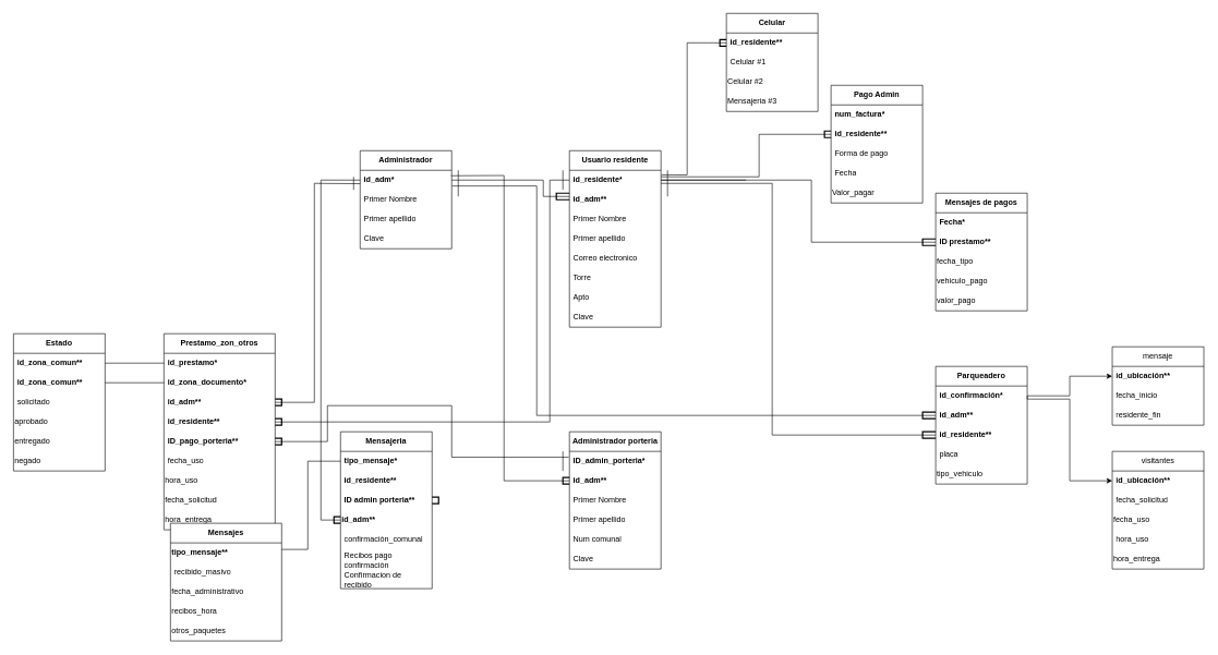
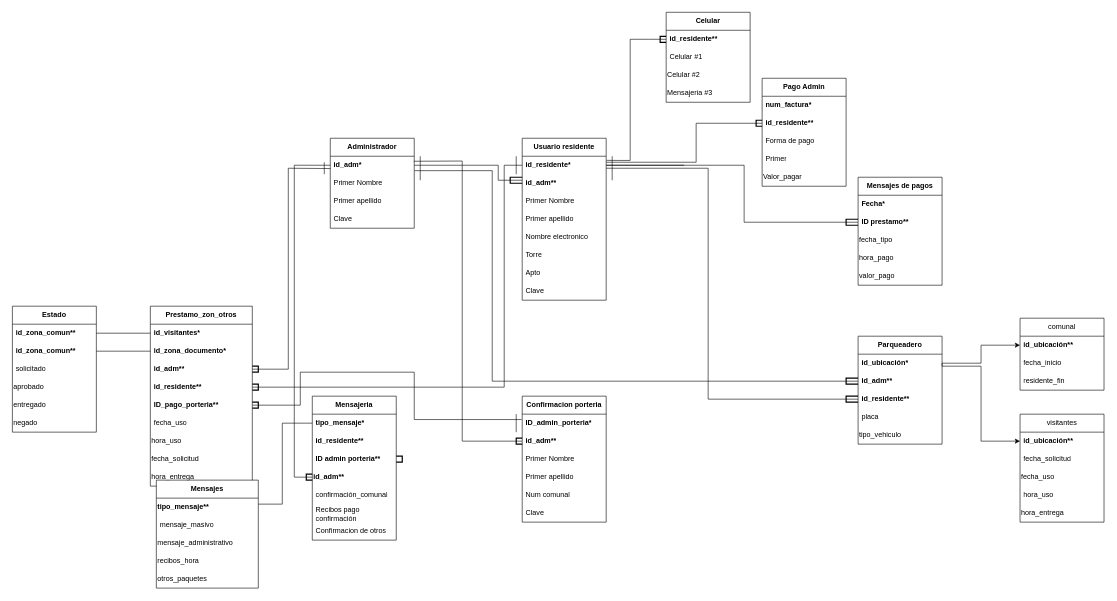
- <mxCell id="40" value="Fecha" style="text;align=left;verticalAlign=middle;spacingLeft=4;spacingRight=4;overflow=hidden;points=[[0,0.5],[1,0.5]];portConstraint=eastwest;rotatable=0;whiteSpace=wrap;html=1;" parent="36" vertex="1"><mxGeometry y="120" width="140" height="30" as="geometry" /></mxCell>
+ <mxCell id="40" value="Primer" style="text;align=left;verticalAlign=middle;spacingLeft=4;spacingRight=4;overflow=hidden;points=[[0,0.5],[1,0.5]];portConstraint=eastwest;rotatable=0;whiteSpace=wrap;html=1;" parent="36" vertex="1"><mxGeometry y="120" width="140" height="30" as="geometry" /></mxCell>
- <mxCell id="7" value="Correo electronico" style="text;strokeColor=none;fillColor=none;align=left;verticalAlign=middle;spacingLeft=4;spacingRight=4;overflow=hidden;points=[[0,0.5],[1,0.5]];portConstraint=eastwest;rotatable=0;whiteSpace=wrap;html=1;" parent="2" vertex="1"><mxGeometry y="150" width="140" height="30" as="geometry" /></mxCell>
+ <mxCell id="7" value="Nombre electronico" style="text;strokeColor=none;fillColor=none;align=left;verticalAlign=middle;spacingLeft=4;spacingRight=4;overflow=hidden;points=[[0,0.5],[1,0.5]];portConstraint=eastwest;rotatable=0;whiteSpace=wrap;html=1;" parent="2" vertex="1"><mxGeometry y="150" width="140" height="30" as="geometry" /></mxCell>
- <mxCell id="46" value="vehiculo_pago" style="text;html=1;strokeColor=none;fillColor=none;align=left;verticalAlign=middle;whiteSpace=wrap;rounded=0;" parent="42" vertex="1"><mxGeometry y="120" width="140" height="30" as="geometry" /></mxCell>
+ <mxCell id="46" value="hora_pago" style="text;html=1;strokeColor=none;fillColor=none;align=left;verticalAlign=middle;whiteSpace=wrap;rounded=0;" parent="42" vertex="1"><mxGeometry y="120" width="140" height="30" as="geometry" /></mxCell>
- <mxCell id="103" value="mensaje" style="swimlane;fontStyle=0;childLayout=stackLayout;horizontal=1;startSize=30;horizontalStack=0;resizeParent=1;resizeParentMax=0;resizeLast=0;collapsible=1;marginBottom=0;whiteSpace=wrap;html=1;" vertex="1" parent="1"><mxGeometry x="1700" y="530" width="140" height="120" as="geometry" /></mxCell>
+ <mxCell id="103" value="comunal" style="swimlane;fontStyle=0;childLayout=stackLayout;horizontal=1;startSize=30;horizontalStack=0;resizeParent=1;resizeParentMax=0;resizeLast=0;collapsible=1;marginBottom=0;whiteSpace=wrap;html=1;" vertex="1" parent="1"><mxGeometry x="1700" y="530" width="140" height="120" as="geometry" /></mxCell>
- <mxCell id="49" value="&lt;b&gt;id_prestamo*&lt;/b&gt;" style="text;strokeColor=none;fillColor=none;align=left;verticalAlign=middle;spacingLeft=4;spacingRight=4;overflow=hidden;points=[[0,0.5],[1,0.5]];portConstraint=eastwest;rotatable=0;whiteSpace=wrap;html=1;" parent="48" vertex="1"><mxGeometry y="30" width="170" height="30" as="geometry" /></mxCell>
+ <mxCell id="49" value="&lt;b&gt;id_visitantes*&lt;/b&gt;" style="text;strokeColor=none;fillColor=none;align=left;verticalAlign=middle;spacingLeft=4;spacingRight=4;overflow=hidden;points=[[0,0.5],[1,0.5]];portConstraint=eastwest;rotatable=0;whiteSpace=wrap;html=1;" parent="48" vertex="1"><mxGeometry y="30" width="170" height="30" as="geometry" /></mxCell>
- <mxCell id="59" value="id_confirmación*" style="text;strokeColor=none;fillColor=none;align=left;verticalAlign=middle;spacingLeft=4;spacingRight=4;overflow=hidden;points=[[0,0.5],[1,0.5]];portConstraint=eastwest;rotatable=0;whiteSpace=wrap;html=1;fontStyle=1" parent="58" vertex="1"><mxGeometry y="30" width="140" height="30" as="geometry" /></mxCell>
+ <mxCell id="59" value="id_ubicación*" style="text;strokeColor=none;fillColor=none;align=left;verticalAlign=middle;spacingLeft=4;spacingRight=4;overflow=hidden;points=[[0,0.5],[1,0.5]];portConstraint=eastwest;rotatable=0;whiteSpace=wrap;html=1;fontStyle=1" parent="58" vertex="1"><mxGeometry y="30" width="140" height="30" as="geometry" /></mxCell>
- <mxCell id="21" value="&lt;b&gt;Administrador porteria&lt;/b&gt;" style="swimlane;fontStyle=0;childLayout=stackLayout;horizontal=1;startSize=30;horizontalStack=0;resizeParent=1;resizeParentMax=0;resizeLast=0;collapsible=1;marginBottom=0;whiteSpace=wrap;html=1;" parent="1" vertex="1"><mxGeometry x="870" y="660" width="140" height="210" as="geometry" /></mxCell>
+ <mxCell id="21" value="&lt;b&gt;Confirmacion porteria&lt;/b&gt;" style="swimlane;fontStyle=0;childLayout=stackLayout;horizontal=1;startSize=30;horizontalStack=0;resizeParent=1;resizeParentMax=0;resizeLast=0;collapsible=1;marginBottom=0;whiteSpace=wrap;html=1;" parent="1" vertex="1"><mxGeometry x="870" y="660" width="140" height="210" as="geometry" /></mxCell>
- <mxCell id="95" value="recibido_masivo" style="text;strokeColor=none;fillColor=none;align=left;verticalAlign=middle;spacingLeft=4;spacingRight=4;overflow=hidden;points=[[0,0.5],[1,0.5]];portConstraint=eastwest;rotatable=0;whiteSpace=wrap;html=1;" vertex="1" parent="93"><mxGeometry y="60" width="170" height="30" as="geometry" /></mxCell>
+ <mxCell id="95" value="mensaje_masivo" style="text;strokeColor=none;fillColor=none;align=left;verticalAlign=middle;spacingLeft=4;spacingRight=4;overflow=hidden;points=[[0,0.5],[1,0.5]];portConstraint=eastwest;rotatable=0;whiteSpace=wrap;html=1;" vertex="1" parent="93"><mxGeometry y="60" width="170" height="30" as="geometry" /></mxCell>
- <mxCell id="35" value="Confirmacion de recibido" style="text;strokeColor=none;fillColor=none;align=left;verticalAlign=middle;spacingLeft=4;spacingRight=4;overflow=hidden;points=[[0,0.5],[1,0.5]];portConstraint=eastwest;rotatable=0;whiteSpace=wrap;html=1;" parent="28" vertex="1"><mxGeometry y="210" width="140" height="30" as="geometry" /></mxCell>
+ <mxCell id="35" value="Confirmacion de otros" style="text;strokeColor=none;fillColor=none;align=left;verticalAlign=middle;spacingLeft=4;spacingRight=4;overflow=hidden;points=[[0,0.5],[1,0.5]];portConstraint=eastwest;rotatable=0;whiteSpace=wrap;html=1;" parent="28" vertex="1"><mxGeometry y="210" width="140" height="30" as="geometry" /></mxCell>
- <mxCell id="96" value="fecha_administrativo" style="text;html=1;strokeColor=none;fillColor=none;align=left;verticalAlign=middle;whiteSpace=wrap;rounded=0;" vertex="1" parent="93"><mxGeometry y="90" width="170" height="30" as="geometry" /></mxCell>
+ <mxCell id="96" value="mensaje_administrativo" style="text;html=1;strokeColor=none;fillColor=none;align=left;verticalAlign=middle;whiteSpace=wrap;rounded=0;" vertex="1" parent="93"><mxGeometry y="90" width="170" height="30" as="geometry" /></mxCell>
